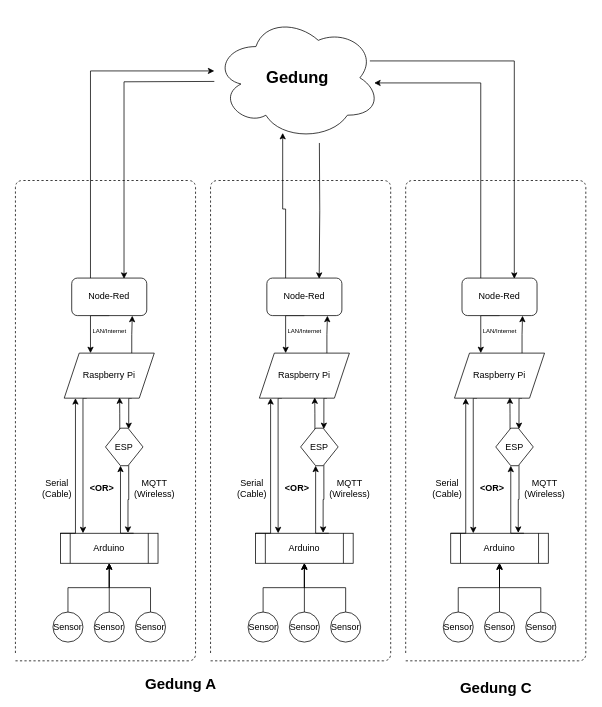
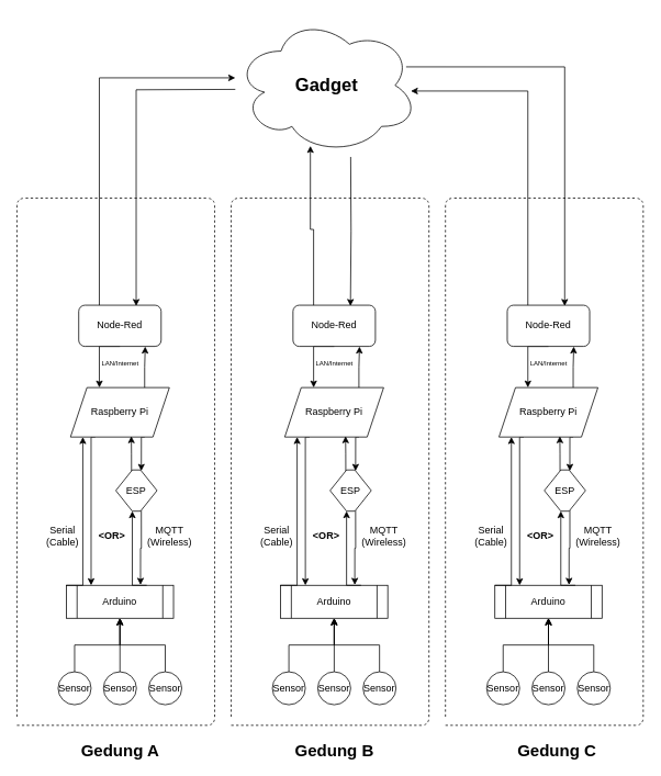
- <mxCell id="27" value="&lt;font style=&quot;font-size: 22px&quot;&gt;&lt;b&gt;Gedung&lt;/b&gt;&lt;/font&gt;" style="ellipse;shape=cloud;whiteSpace=wrap;html=1;" vertex="1" parent="1"><mxGeometry x="285" y="20" width="221.67" height="166.25" as="geometry" /></mxCell>
+ <mxCell id="27" value="&lt;font style=&quot;font-size: 22px&quot;&gt;&lt;b&gt;Gadget&lt;/b&gt;&lt;/font&gt;" style="ellipse;shape=cloud;whiteSpace=wrap;html=1;" vertex="1" parent="1"><mxGeometry x="285" y="20" width="221.67" height="166.25" as="geometry" /></mxCell>
- <mxCell id="80" value="&lt;b&gt;&lt;font style=&quot;font-size: 20px&quot;&gt;Gedung A&lt;/font&gt;&lt;/b&gt;" style="text;html=1;align=center;verticalAlign=middle;resizable=0;points=[];autosize=1;" vertex="1" parent="1"><mxGeometry x="185" y="900" width="110" height="20" as="geometry" /></mxCell>
+ <mxCell id="80" value="&lt;b&gt;&lt;font style=&quot;font-size: 20px&quot;&gt;Gedung A&lt;/font&gt;&lt;/b&gt;" style="text;html=1;align=center;verticalAlign=middle;resizable=0;points=[];autosize=1;" vertex="1" parent="1"><mxGeometry x="90" y="900" width="110" height="20" as="geometry" /></mxCell>
+ <mxCell id="81" value="&lt;b&gt;&lt;font style=&quot;font-size: 20px&quot;&gt;Gedung B&lt;/font&gt;&lt;/b&gt;" style="text;html=1;align=center;verticalAlign=middle;resizable=0;points=[];autosize=1;" vertex="1" parent="1"><mxGeometry x="350" y="900" width="110" height="20" as="geometry" /></mxCell>
- <mxCell id="82" value="&lt;b&gt;&lt;font style=&quot;font-size: 20px&quot;&gt;Gedung C&lt;/font&gt;&lt;/b&gt;" style="text;html=1;align=center;verticalAlign=middle;resizable=0;points=[];autosize=1;" vertex="1" parent="1"><mxGeometry x="605" y="905" width="110" height="20" as="geometry" /></mxCell>
+ <mxCell id="82" value="&lt;b&gt;&lt;font style=&quot;font-size: 20px&quot;&gt;Gedung C&lt;/font&gt;&lt;/b&gt;" style="text;html=1;align=center;verticalAlign=middle;resizable=0;points=[];autosize=1;" vertex="1" parent="1"><mxGeometry x="620" y="900" width="110" height="20" as="geometry" /></mxCell>
